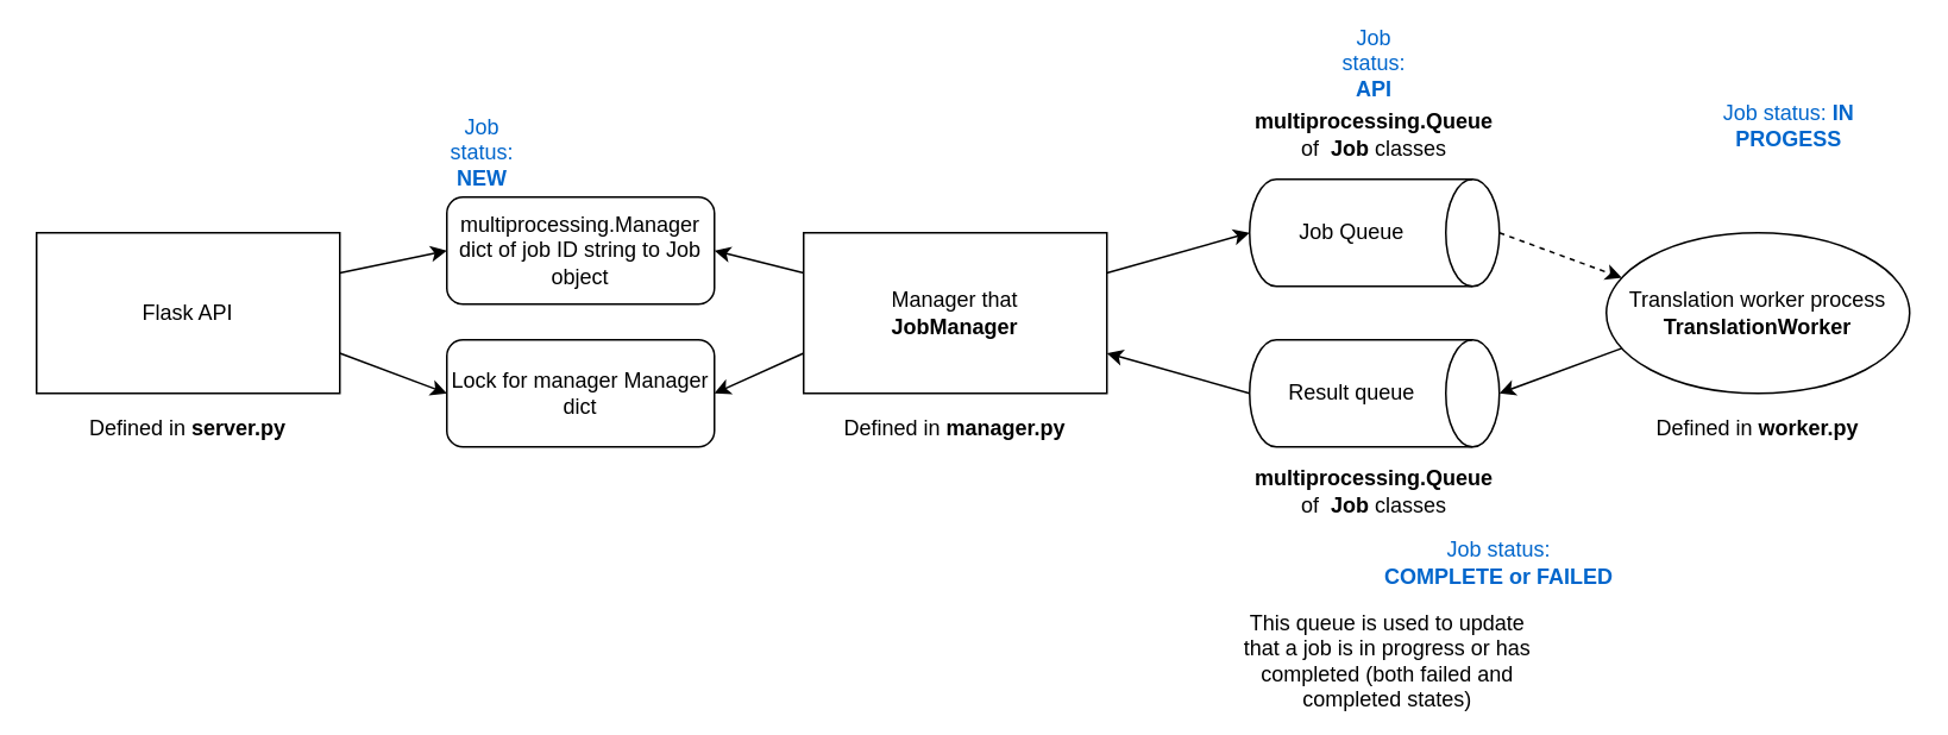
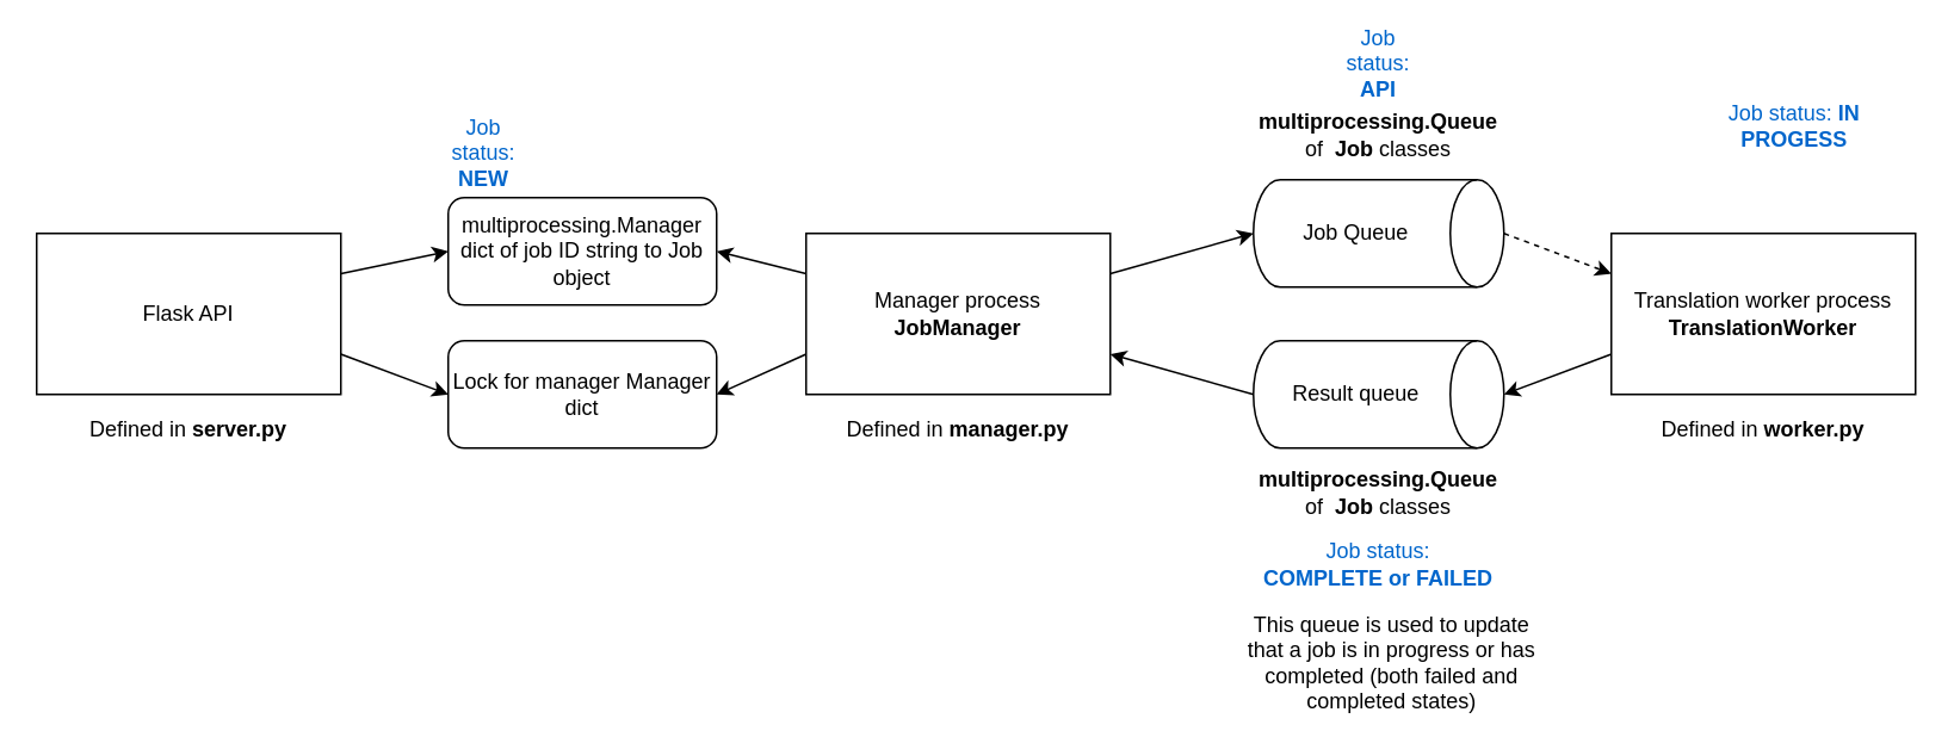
- <mxCell id="13" value="Manager that&lt;br&gt;&lt;b&gt;JobManager&lt;/b&gt;" style="rounded=0;whiteSpace=wrap;html=1;" parent="1" vertex="1"><mxGeometry x="450" y="130" width="170" height="90" as="geometry" /></mxCell>
+ <mxCell id="13" value="Manager process&lt;br&gt;&lt;b&gt;JobManager&lt;/b&gt;" style="rounded=0;whiteSpace=wrap;html=1;" parent="1" vertex="1"><mxGeometry x="450" y="130" width="170" height="90" as="geometry" /></mxCell>
- <mxCell id="7" value="Translation worker process&lt;br&gt;&lt;b&gt;TranslationWorker&lt;/b&gt;" style="ellipse;whiteSpace=wrap;html=1;" parent="1" vertex="1"><mxGeometry x="900" y="130" width="170" height="90" as="geometry" /></mxCell>
+ <mxCell id="7" value="Translation worker process&lt;br&gt;&lt;b&gt;TranslationWorker&lt;/b&gt;" style="rounded=0;whiteSpace=wrap;html=1;" parent="1" vertex="1"><mxGeometry x="900" y="130" width="170" height="90" as="geometry" /></mxCell>
- <mxCell id="26" value="&lt;font color=&quot;#0066cc&quot;&gt;Job status: &lt;b&gt;COMPLETE or FAILED&lt;/b&gt;&lt;/font&gt;" style="text;html=1;strokeColor=none;fillColor=none;align=center;verticalAlign=middle;whiteSpace=wrap;rounded=0;" vertex="1" parent="1"><mxGeometry x="775" y="300" width="130" height="30" as="geometry" /></mxCell>
+ <mxCell id="26" value="&lt;font color=&quot;#0066cc&quot;&gt;Job status: &lt;b&gt;COMPLETE or FAILED&lt;/b&gt;&lt;/font&gt;" style="text;html=1;strokeColor=none;fillColor=none;align=center;verticalAlign=middle;whiteSpace=wrap;rounded=0;" vertex="1" parent="1"><mxGeometry x="705" y="300" width="130" height="30" as="geometry" /></mxCell>
